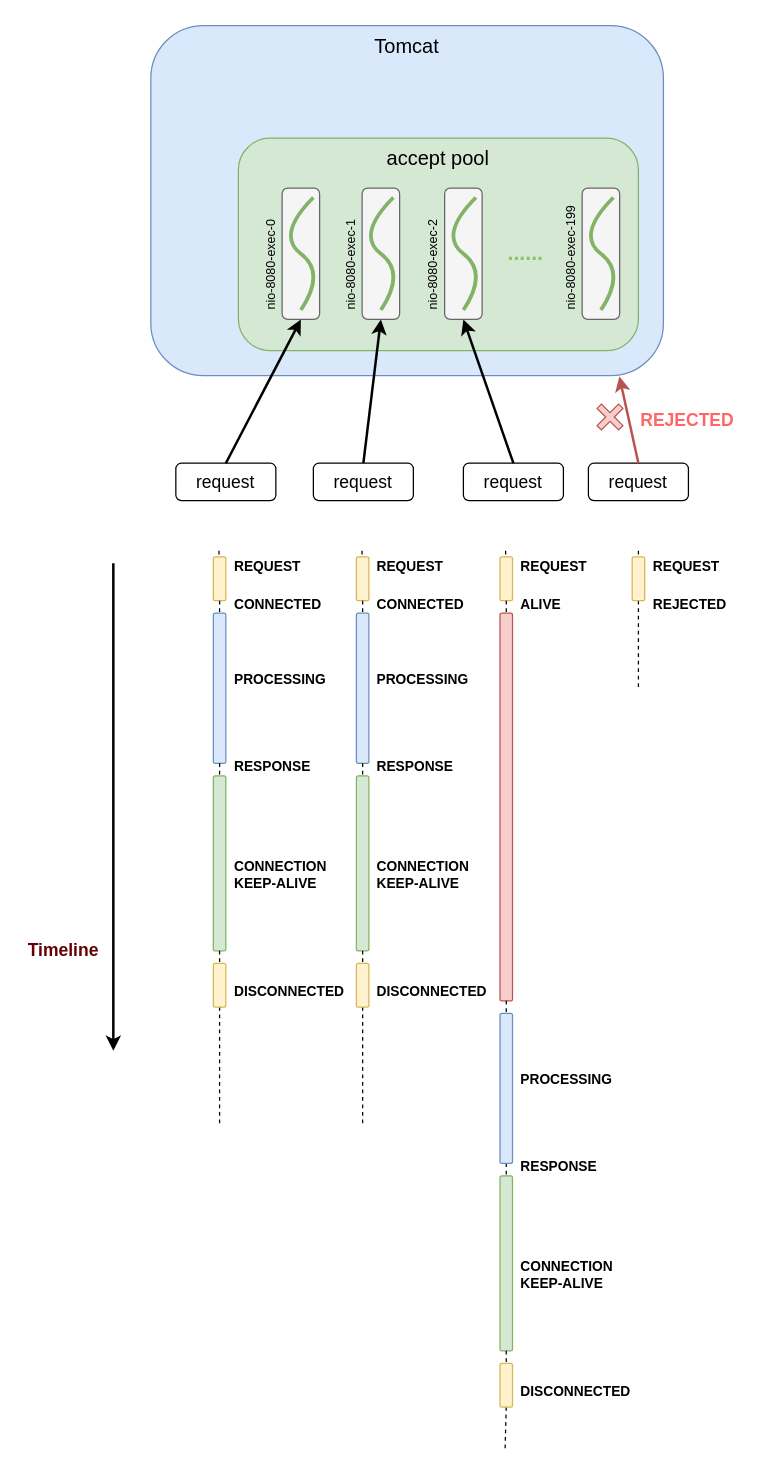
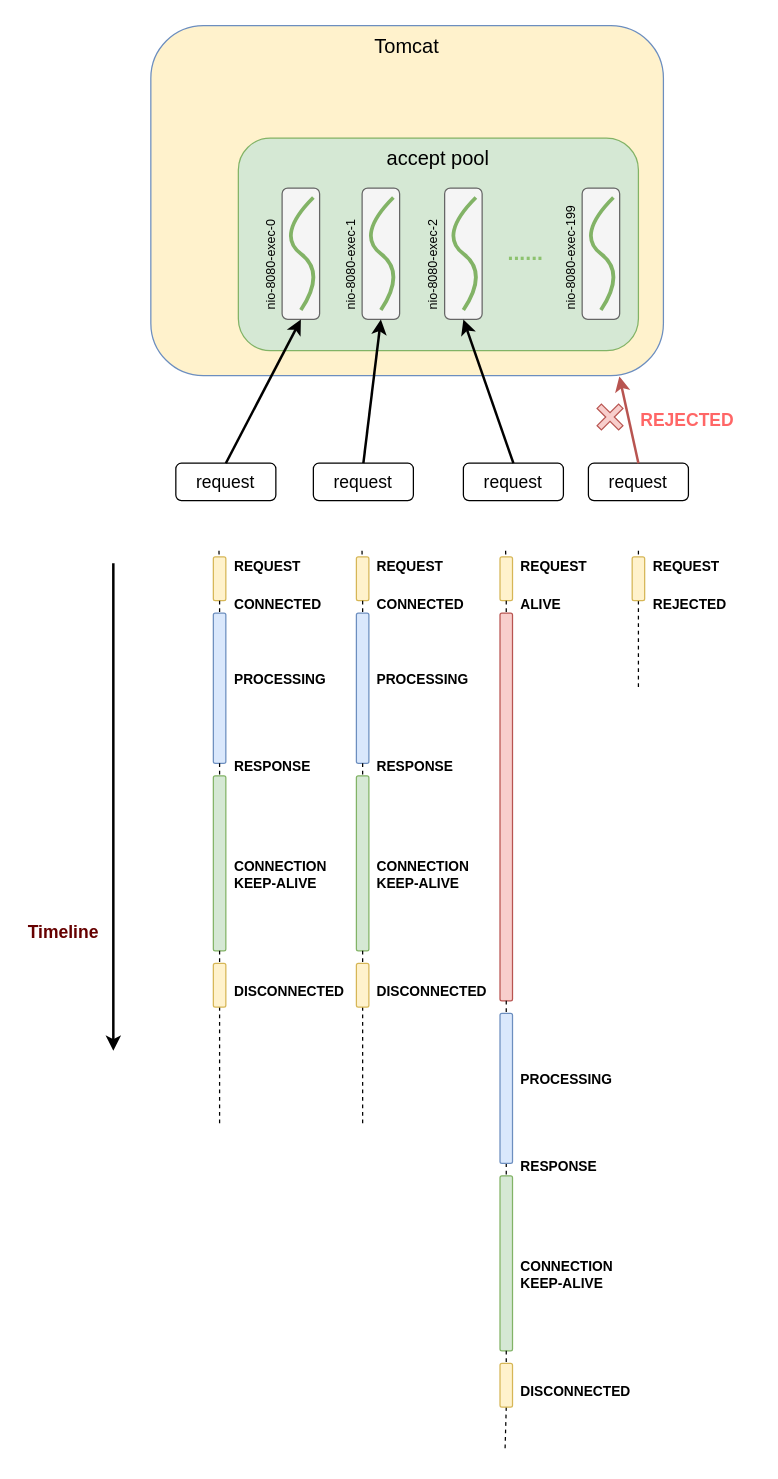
- <mxCell id="2" value="&lt;font style=&quot;font-size: 16px;&quot;&gt;Tomcat&lt;/font&gt;" style="rounded=1;whiteSpace=wrap;html=1;fillColor=#dae8fc;strokeColor=#6c8ebf;horizontal=1;verticalAlign=top;" parent="1" vertex="1"><mxGeometry x="120" y="20" width="410" height="280" as="geometry" /></mxCell>
+ <mxCell id="2" value="&lt;font style=&quot;font-size: 16px;&quot;&gt;Tomcat&lt;/font&gt;" style="rounded=1;whiteSpace=wrap;html=1;fillColor=#fff2cc;strokeColor=#6c8ebf;horizontal=1;verticalAlign=top;" parent="1" vertex="1"><mxGeometry x="120" y="20" width="410" height="280" as="geometry" /></mxCell>
- <mxCell id="32" value="&lt;div style=&quot;text-align: center;&quot;&gt;&lt;span style=&quot;font-size: 14px;&quot;&gt;&lt;b style=&quot;&quot;&gt;&lt;font color=&quot;#660000&quot;&gt;Timeline&lt;/font&gt;&lt;/b&gt;&lt;/span&gt;&lt;/div&gt;" style="text;whiteSpace=wrap;html=1;" vertex="1" parent="1"><mxGeometry x="20" y="745" width="70" height="40" as="geometry" /></mxCell>
+ <mxCell id="32" value="&lt;div style=&quot;text-align: center;&quot;&gt;&lt;span style=&quot;font-size: 14px;&quot;&gt;&lt;b style=&quot;&quot;&gt;&lt;font color=&quot;#660000&quot;&gt;Timeline&lt;/font&gt;&lt;/b&gt;&lt;/span&gt;&lt;/div&gt;" style="text;whiteSpace=wrap;html=1;" vertex="1" parent="1"><mxGeometry x="20" y="730" width="70" height="40" as="geometry" /></mxCell>
